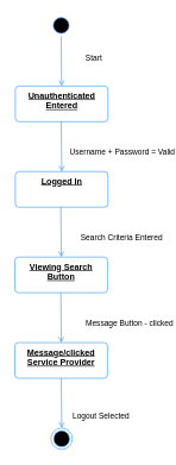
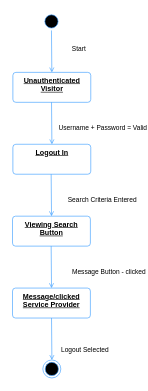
- <mxCell id="2" value="&lt;b&gt;&lt;span&gt;Unauthenticated&lt;br&gt;Entered&lt;br&gt;&lt;/span&gt;&lt;/b&gt;" style="html=1;align=center;verticalAlign=top;rounded=1;absoluteArcSize=1;arcSize=10;dashed=0;strokeColor=#3399FF;fontStyle=4" vertex="1" parent="1"><mxGeometry x="21" y="120" width="130" height="50" as="geometry" /></mxCell>
+ <mxCell id="2" value="&lt;b&gt;&lt;span&gt;Unauthenticated&lt;br&gt;Visitor&lt;br&gt;&lt;/span&gt;&lt;/b&gt;" style="html=1;align=center;verticalAlign=top;rounded=1;absoluteArcSize=1;arcSize=10;dashed=0;strokeColor=#3399FF;fontStyle=4" vertex="1" parent="1"><mxGeometry x="21" y="120" width="130" height="50" as="geometry" /></mxCell>
- <mxCell id="6" value="&lt;b&gt;&lt;span&gt;Logged In&lt;br&gt;&lt;/span&gt;&lt;/b&gt;" style="html=1;align=center;verticalAlign=top;rounded=1;absoluteArcSize=1;arcSize=10;dashed=0;strokeColor=#3399FF;fontStyle=4" vertex="1" parent="1"><mxGeometry x="21" y="240" width="130" height="50" as="geometry" /></mxCell>
+ <mxCell id="6" value="&lt;b&gt;&lt;span&gt;Logout In&lt;br&gt;&lt;/span&gt;&lt;/b&gt;" style="html=1;align=center;verticalAlign=top;rounded=1;absoluteArcSize=1;arcSize=10;dashed=0;strokeColor=#3399FF;fontStyle=4" vertex="1" parent="1"><mxGeometry x="21" y="240" width="130" height="50" as="geometry" /></mxCell>
